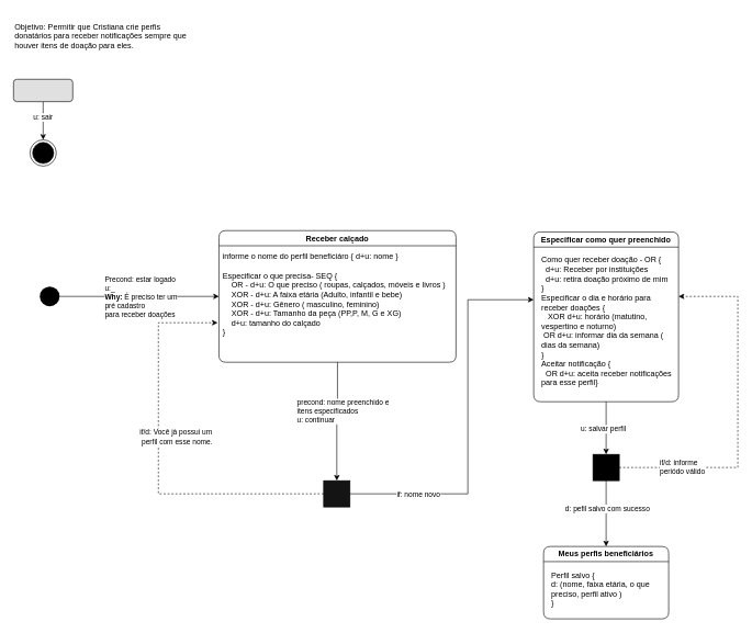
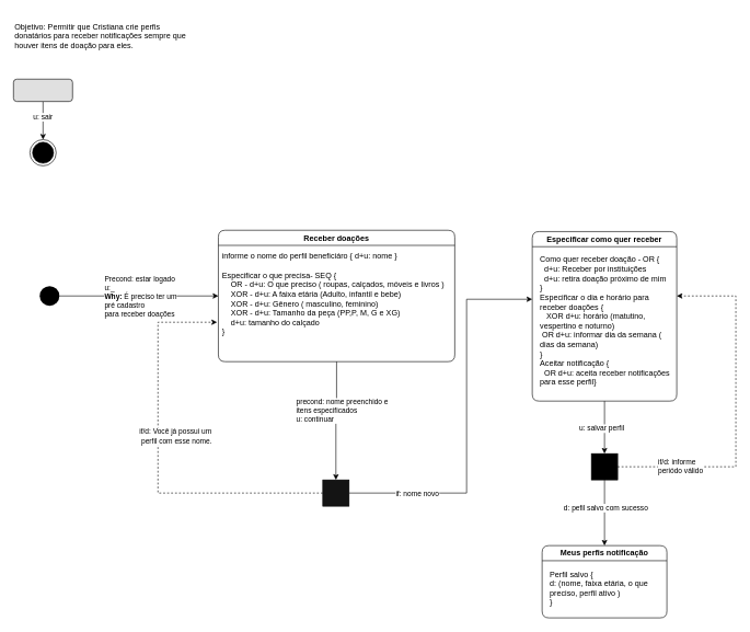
- <mxCell id="9" value="Receber calçado" style="swimlane;whiteSpace=wrap;html=1;rounded=1;container=0;" parent="1" vertex="1"><mxGeometry x="332" y="350" width="360" height="200" as="geometry" /></mxCell>
+ <mxCell id="9" value="Receber doações" style="swimlane;whiteSpace=wrap;html=1;rounded=1;container=0;" parent="1" vertex="1"><mxGeometry x="332" y="350" width="360" height="200" as="geometry" /></mxCell>
- <mxCell id="4" value="Especificar como quer preenchido" style="swimlane;whiteSpace=wrap;html=1;rounded=1;container=0;" parent="1" vertex="1"><mxGeometry x="810" y="352" width="220" height="258" as="geometry" /></mxCell>
+ <mxCell id="4" value="Especificar como quer receber" style="swimlane;whiteSpace=wrap;html=1;rounded=1;container=0;" parent="1" vertex="1"><mxGeometry x="810" y="352" width="220" height="258" as="geometry" /></mxCell>
- <mxCell id="25" value="Meus perfis beneficiários" style="swimlane;whiteSpace=wrap;html=1;rounded=1;container=0;" parent="1" vertex="1"><mxGeometry x="825" y="830" width="190" height="110" as="geometry" /></mxCell>
+ <mxCell id="25" value="Meus perfis notificação" style="swimlane;whiteSpace=wrap;html=1;rounded=1;container=0;" parent="1" vertex="1"><mxGeometry x="825" y="830" width="190" height="110" as="geometry" /></mxCell>
